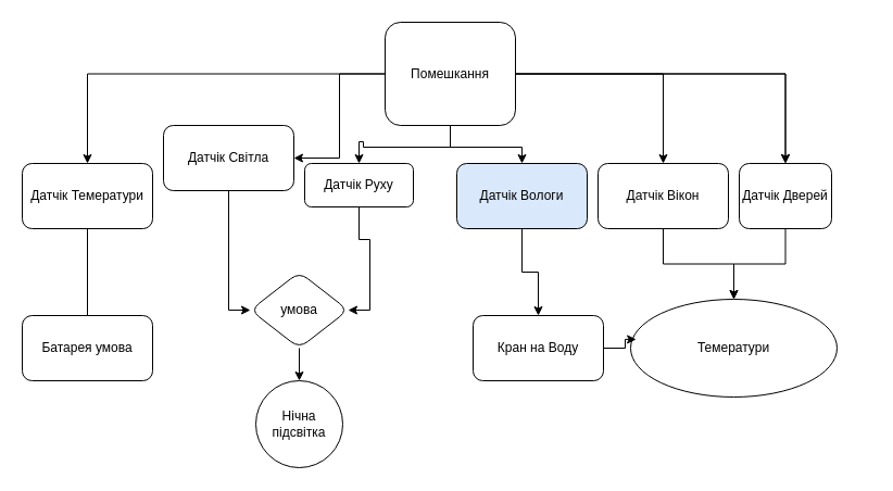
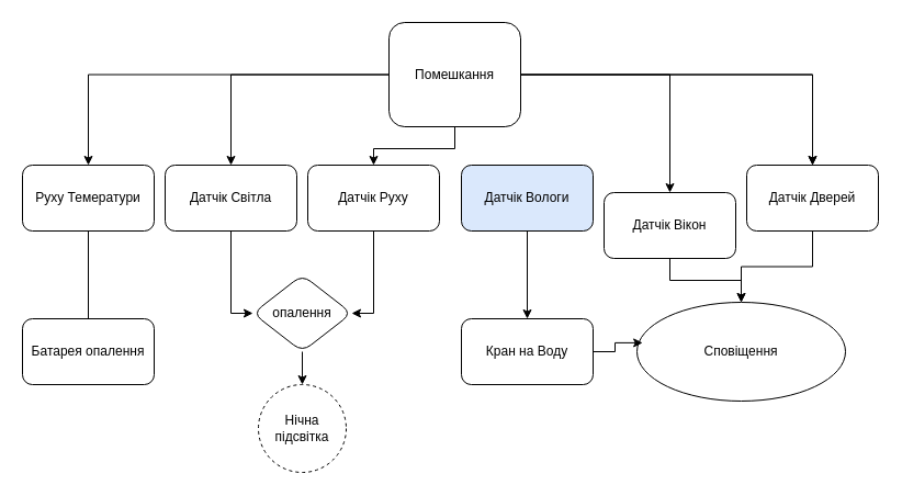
- <mxCell id="8" value="" style="edgeStyle=orthogonalEdgeStyle;rounded=0;orthogonalLoop=1;jettySize=auto;html=1;" edge="1" parent="1" source="9" target="21"><mxGeometry relative="1" as="geometry" /></mxCell>
- <mxCell id="13" value="Датчік Світла" style="rounded=1;whiteSpace=wrap;html=1;" vertex="1" parent="1"><mxGeometry x="150" y="115" width="120" height="60" as="geometry" /></mxCell>
+ <mxCell id="13" value="Датчік Світла" style="rounded=1;whiteSpace=wrap;html=1;" vertex="1" parent="1"><mxGeometry x="150" y="150" width="120" height="60" as="geometry" /></mxCell>
- <mxCell id="19" value="Датчік Руху" style="rounded=1;whiteSpace=wrap;html=1;" vertex="1" parent="1"><mxGeometry x="280" y="150" width="100" height="40" as="geometry" /></mxCell>
+ <mxCell id="19" value="Датчік Руху" style="rounded=1;whiteSpace=wrap;html=1;" vertex="1" parent="1"><mxGeometry x="280" y="150" width="120" height="60" as="geometry" /></mxCell>
- <mxCell id="11" value="Датчік Темератури" style="rounded=1;whiteSpace=wrap;html=1;" vertex="1" parent="1"><mxGeometry x="20" y="150" width="120" height="60" as="geometry" /></mxCell>
+ <mxCell id="11" value="Руху Темератури" style="rounded=1;whiteSpace=wrap;html=1;" vertex="1" parent="1"><mxGeometry x="20" y="150" width="120" height="60" as="geometry" /></mxCell>
- <mxCell id="17" value="Датчік Вікон" style="rounded=1;whiteSpace=wrap;html=1;" vertex="1" parent="1"><mxGeometry x="550" y="150" width="120" height="60" as="geometry" /></mxCell>
+ <mxCell id="17" value="Датчік Вікон" style="rounded=1;whiteSpace=wrap;html=1;" vertex="1" parent="1"><mxGeometry x="550" y="175" width="120" height="60" as="geometry" /></mxCell>
- <mxCell id="15" value="Датчік Дверей" style="rounded=1;whiteSpace=wrap;html=1;" vertex="1" parent="1"><mxGeometry x="680" y="150" width="85" height="60" as="geometry" /></mxCell>
+ <mxCell id="15" value="Датчік Дверей" style="rounded=1;whiteSpace=wrap;html=1;" vertex="1" parent="1"><mxGeometry x="680" y="150" width="120" height="60" as="geometry" /></mxCell>
- <mxCell id="24" value="умова" style="rhombus;whiteSpace=wrap;html=1;rounded=1;" vertex="1" parent="1"><mxGeometry x="230" y="250" width="90" height="70" as="geometry" /></mxCell>
+ <mxCell id="24" value="опалення" style="rhombus;whiteSpace=wrap;html=1;rounded=1;" vertex="1" parent="1"><mxGeometry x="230" y="250" width="90" height="70" as="geometry" /></mxCell>
- <mxCell id="22" value="Батарея умова" style="rounded=1;whiteSpace=wrap;html=1;" vertex="1" parent="1"><mxGeometry x="20" y="290" width="120" height="60" as="geometry" /></mxCell>
+ <mxCell id="22" value="Батарея опалення" style="rounded=1;whiteSpace=wrap;html=1;" vertex="1" parent="1"><mxGeometry x="20" y="290" width="120" height="60" as="geometry" /></mxCell>
- <mxCell id="26" value="Кран на Воду" style="rounded=1;whiteSpace=wrap;html=1;" vertex="1" parent="1"><mxGeometry x="435" y="290" width="120" height="60" as="geometry" /></mxCell>
+ <mxCell id="26" value="Кран на Воду" style="rounded=1;whiteSpace=wrap;html=1;" vertex="1" parent="1"><mxGeometry x="420" y="290" width="120" height="60" as="geometry" /></mxCell>
- <mxCell id="27" value="Темератури" style="ellipse;whiteSpace=wrap;html=1;rounded=1;" vertex="1" parent="1"><mxGeometry x="580" y="275" width="190" height="90" as="geometry" /></mxCell>
+ <mxCell id="27" value="Сповіщення" style="ellipse;whiteSpace=wrap;html=1;rounded=1;" vertex="1" parent="1"><mxGeometry x="580" y="275" width="190" height="90" as="geometry" /></mxCell>
- <mxCell id="25" value="Нічна підсвітка" style="ellipse;whiteSpace=wrap;html=1;rounded=1;" vertex="1" parent="1"><mxGeometry x="235" y="350" width="80" height="80" as="geometry" /></mxCell>
+ <mxCell id="25" value="Нічна підсвітка" style="ellipse;whiteSpace=wrap;html=1;rounded=1;dashed=1;" vertex="1" parent="1"><mxGeometry x="235" y="350" width="80" height="80" as="geometry" /></mxCell>
